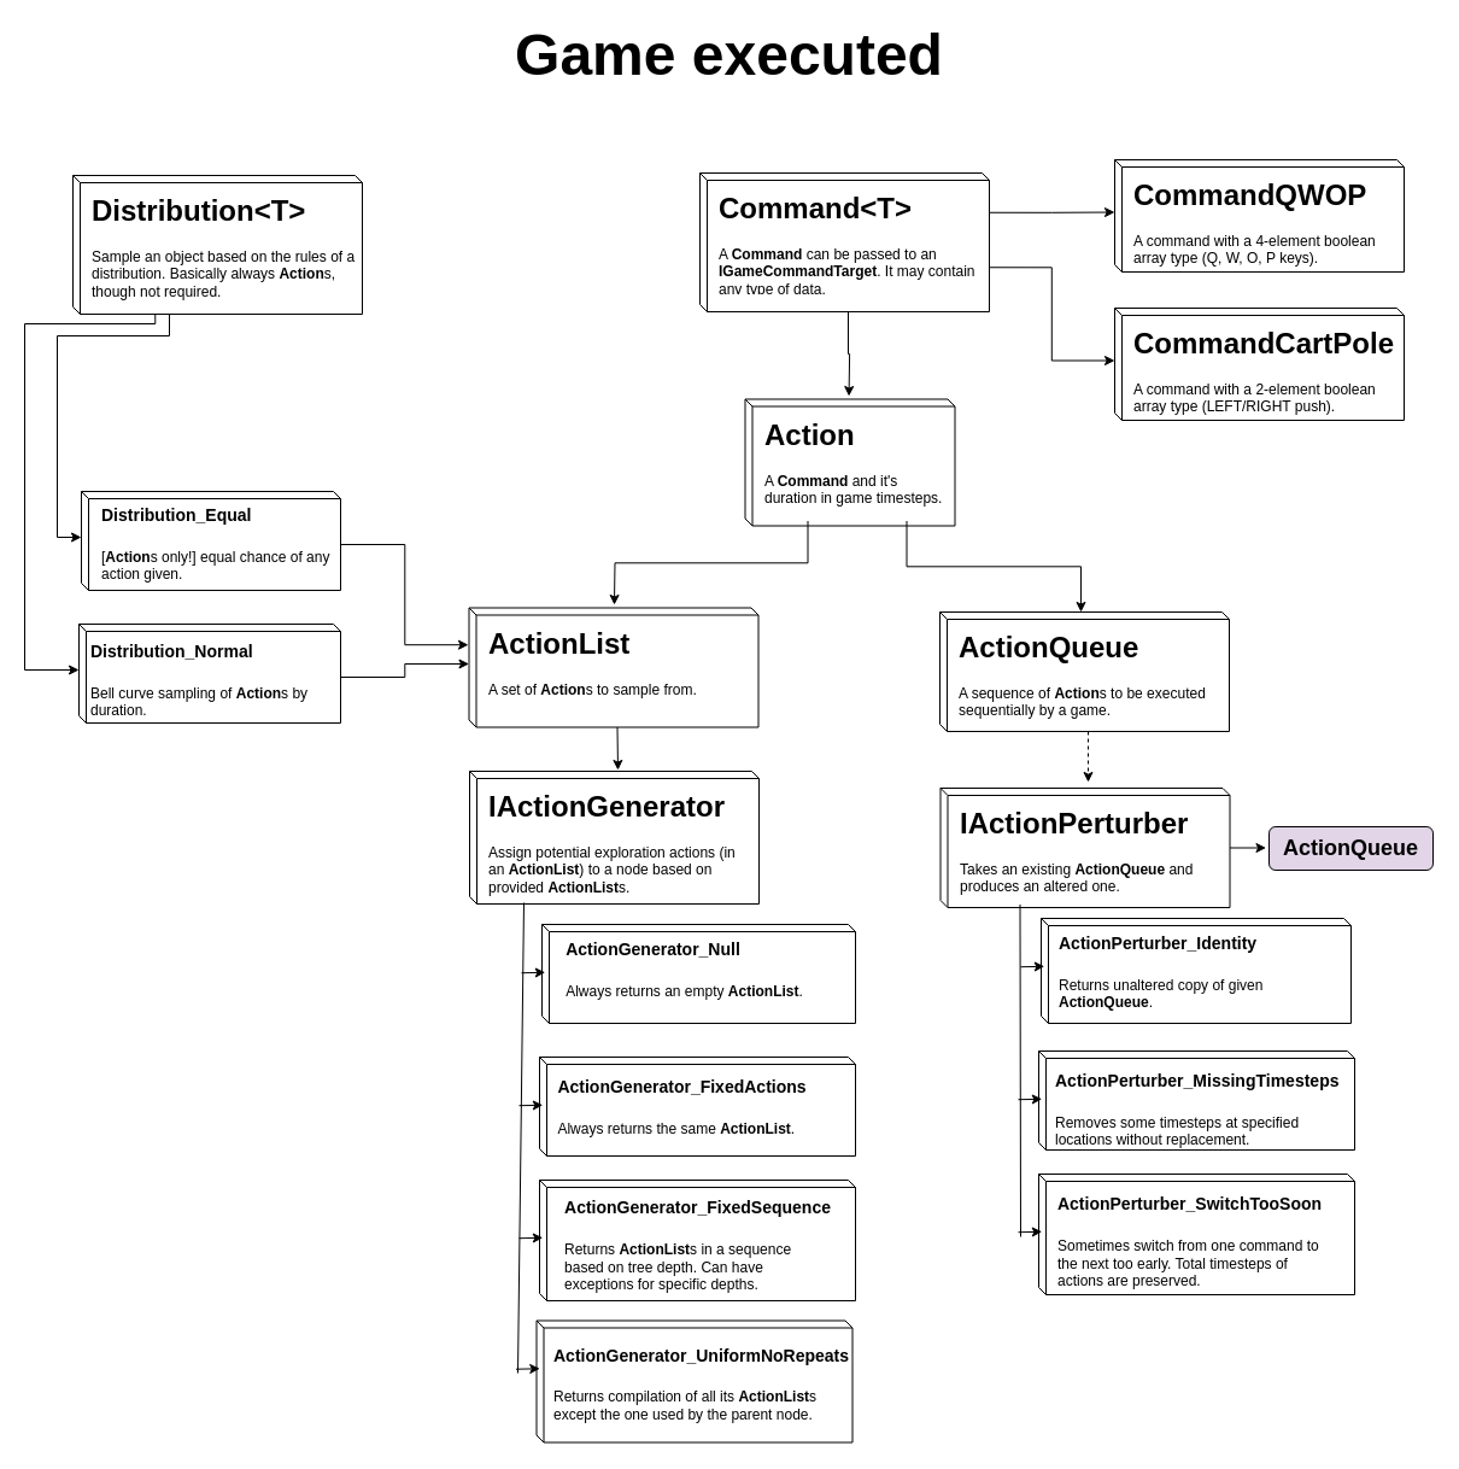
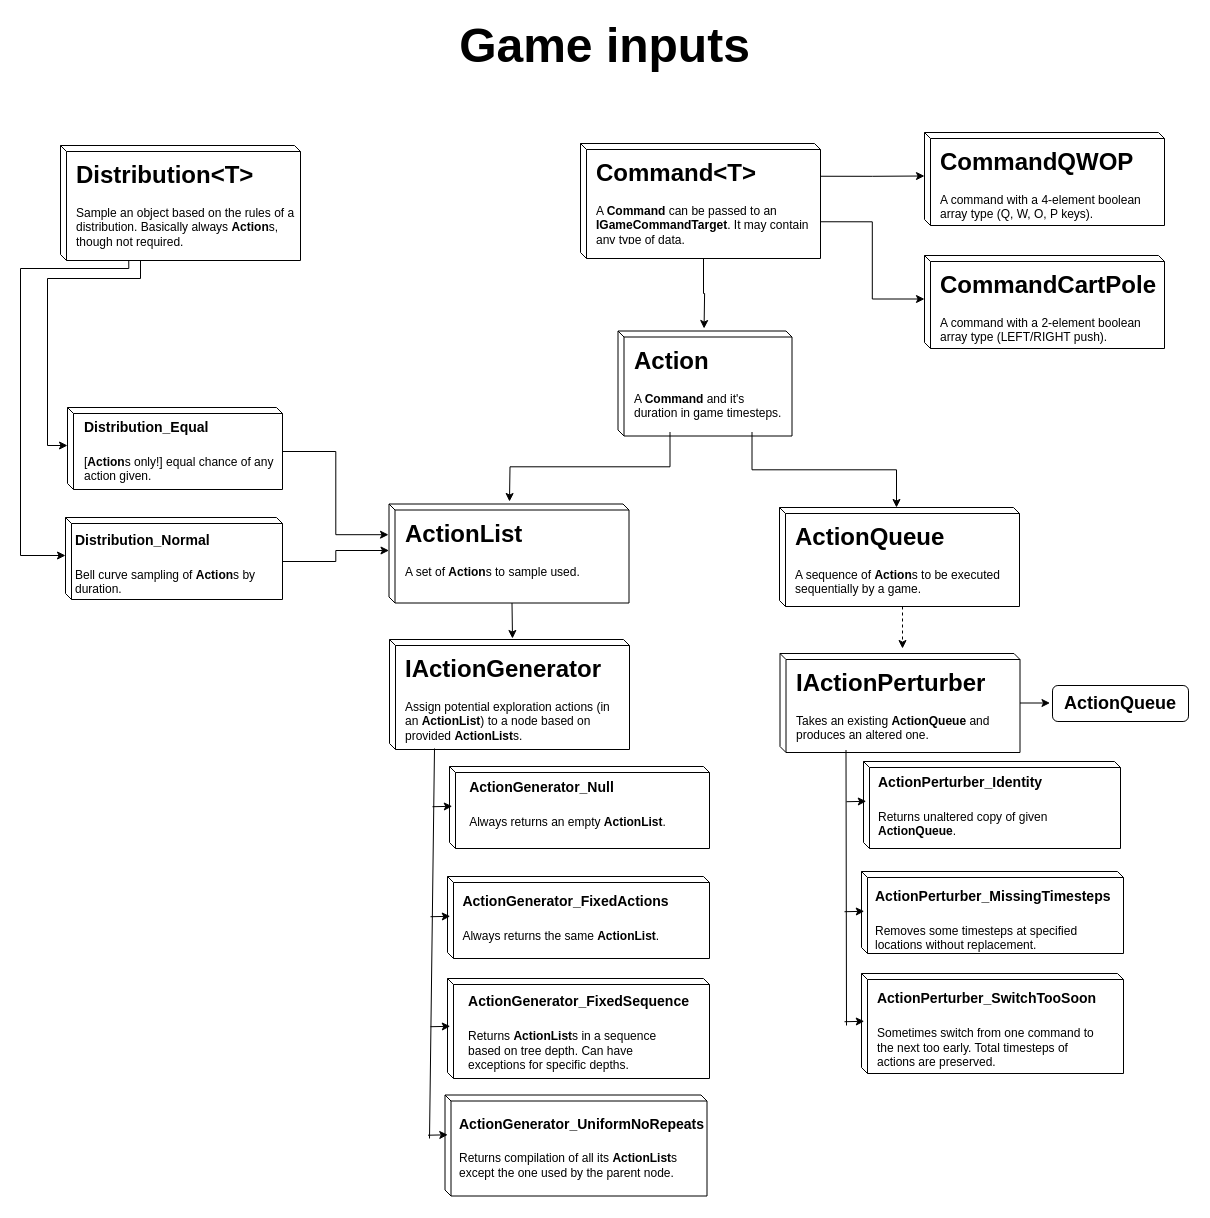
- <mxCell id="36" value="&lt;font style=&quot;font-size: 48px&quot;&gt;&lt;b&gt;Game executed&lt;/b&gt;&lt;/font&gt;" style="text;html=1;strokeColor=none;fillColor=none;align=center;verticalAlign=middle;whiteSpace=wrap;rounded=0;" vertex="1" parent="1"><mxGeometry x="410" y="20" width="389" height="50" as="geometry" /></mxCell>
+ <mxCell id="36" value="&lt;font style=&quot;font-size: 48px&quot;&gt;&lt;b&gt;Game inputs&lt;/b&gt;&lt;/font&gt;" style="text;html=1;strokeColor=none;fillColor=none;align=center;verticalAlign=middle;whiteSpace=wrap;rounded=0;" vertex="1" parent="1"><mxGeometry x="410" y="20" width="389" height="50" as="geometry" /></mxCell>
- <mxCell id="17" value="&lt;h1&gt;ActionList&lt;/h1&gt;&lt;p&gt;A set of &lt;b&gt;Action&lt;/b&gt;s to sample from.&amp;nbsp;&lt;/p&gt;&lt;p&gt;&lt;b&gt;&lt;br&gt;&lt;/b&gt;&lt;/p&gt;" style="text;html=1;strokeColor=none;fillColor=none;spacing=5;spacingTop=-20;whiteSpace=wrap;overflow=hidden;rounded=0;" vertex="1" parent="1"><mxGeometry x="399.5" y="513.5" width="229" height="79" as="geometry" /></mxCell>
+ <mxCell id="17" value="&lt;h1&gt;ActionList&lt;/h1&gt;&lt;p&gt;A set of &lt;b&gt;Action&lt;/b&gt;s to sample used.&amp;nbsp;&lt;/p&gt;&lt;p&gt;&lt;b&gt;&lt;br&gt;&lt;/b&gt;&lt;/p&gt;" style="text;html=1;strokeColor=none;fillColor=none;spacing=5;spacingTop=-20;whiteSpace=wrap;overflow=hidden;rounded=0;" vertex="1" parent="1"><mxGeometry x="399.5" y="513.5" width="229" height="79" as="geometry" /></mxCell>
- <mxCell id="60" value="&lt;font style=&quot;font-size: 18px&quot;&gt;&lt;b&gt;ActionQueue&lt;/b&gt;&lt;/font&gt;" style="rounded=1;whiteSpace=wrap;html=1;fillColor=#e1d5e7;" vertex="1" parent="1"><mxGeometry x="1052" y="685" width="136" height="36" as="geometry" /></mxCell>
+ <mxCell id="60" value="&lt;font style=&quot;font-size: 18px&quot;&gt;&lt;b&gt;ActionQueue&lt;/b&gt;&lt;/font&gt;" style="rounded=1;whiteSpace=wrap;html=1;" vertex="1" parent="1"><mxGeometry x="1052" y="685" width="136" height="36" as="geometry" /></mxCell>
